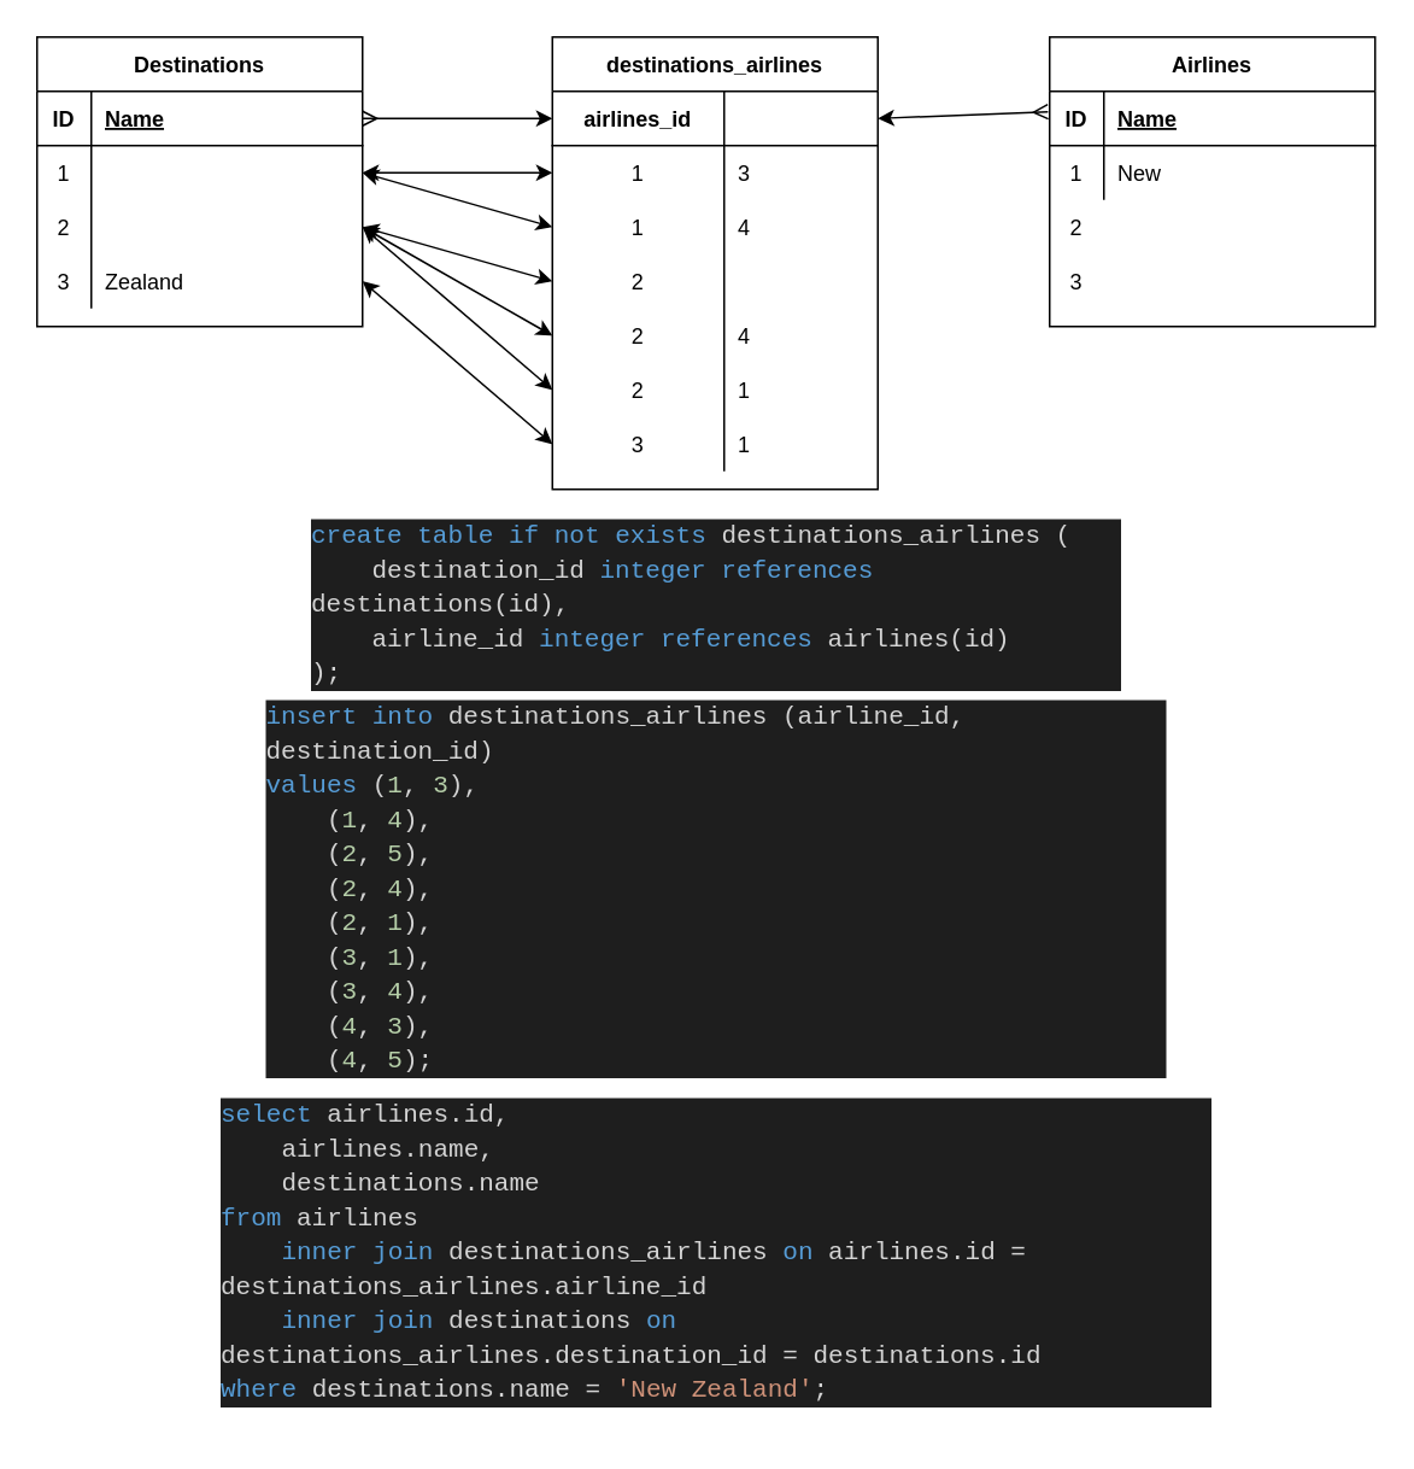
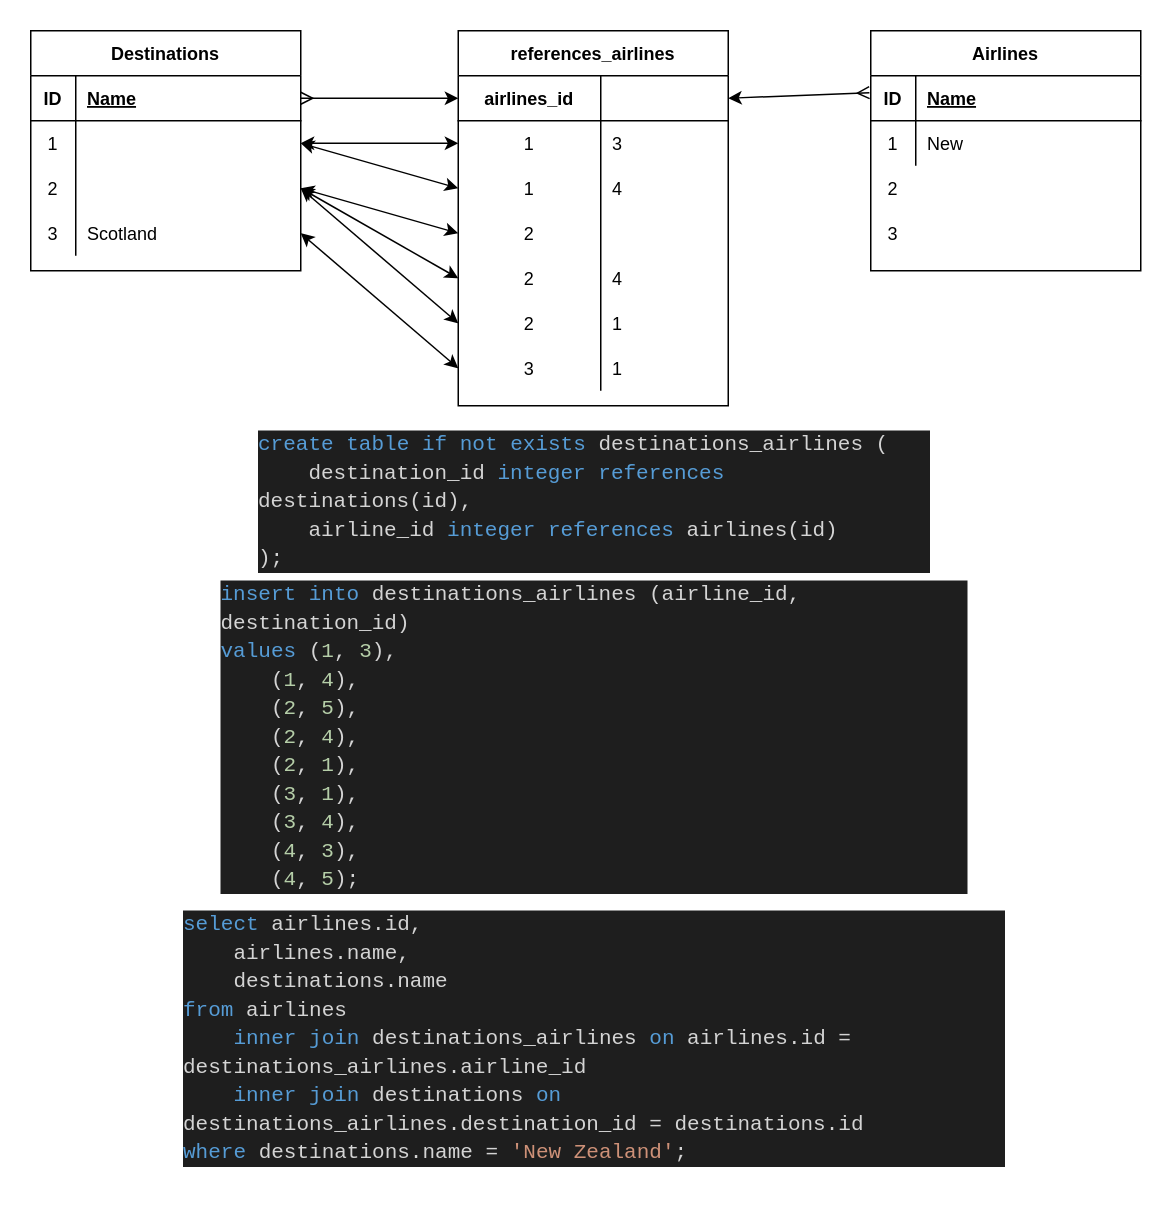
- <mxCell id="24" value="destinations_airlines" style="shape=table;startSize=30;container=1;collapsible=1;childLayout=tableLayout;fixedRows=1;rowLines=0;fontStyle=1;align=center;resizeLast=1;" vertex="1" parent="1"><mxGeometry x="305" y="20" width="180" height="250" as="geometry" /></mxCell>
+ <mxCell id="24" value="references_airlines" style="shape=table;startSize=30;container=1;collapsible=1;childLayout=tableLayout;fixedRows=1;rowLines=0;fontStyle=1;align=center;resizeLast=1;" vertex="1" parent="1"><mxGeometry x="305" y="20" width="180" height="250" as="geometry" /></mxCell>
- <mxCell id="23" value="Zealand" style="shape=partialRectangle;connectable=0;fillColor=none;top=0;left=0;bottom=0;right=0;align=left;spacingLeft=6;overflow=hidden;" vertex="1" parent="21"><mxGeometry x="30" width="150" height="30" as="geometry"><mxRectangle width="150" height="30" as="alternateBounds" /></mxGeometry></mxCell>
+ <mxCell id="23" value="Scotland" style="shape=partialRectangle;connectable=0;fillColor=none;top=0;left=0;bottom=0;right=0;align=left;spacingLeft=6;overflow=hidden;" vertex="1" parent="21"><mxGeometry x="30" width="150" height="30" as="geometry"><mxRectangle width="150" height="30" as="alternateBounds" /></mxGeometry></mxCell>
